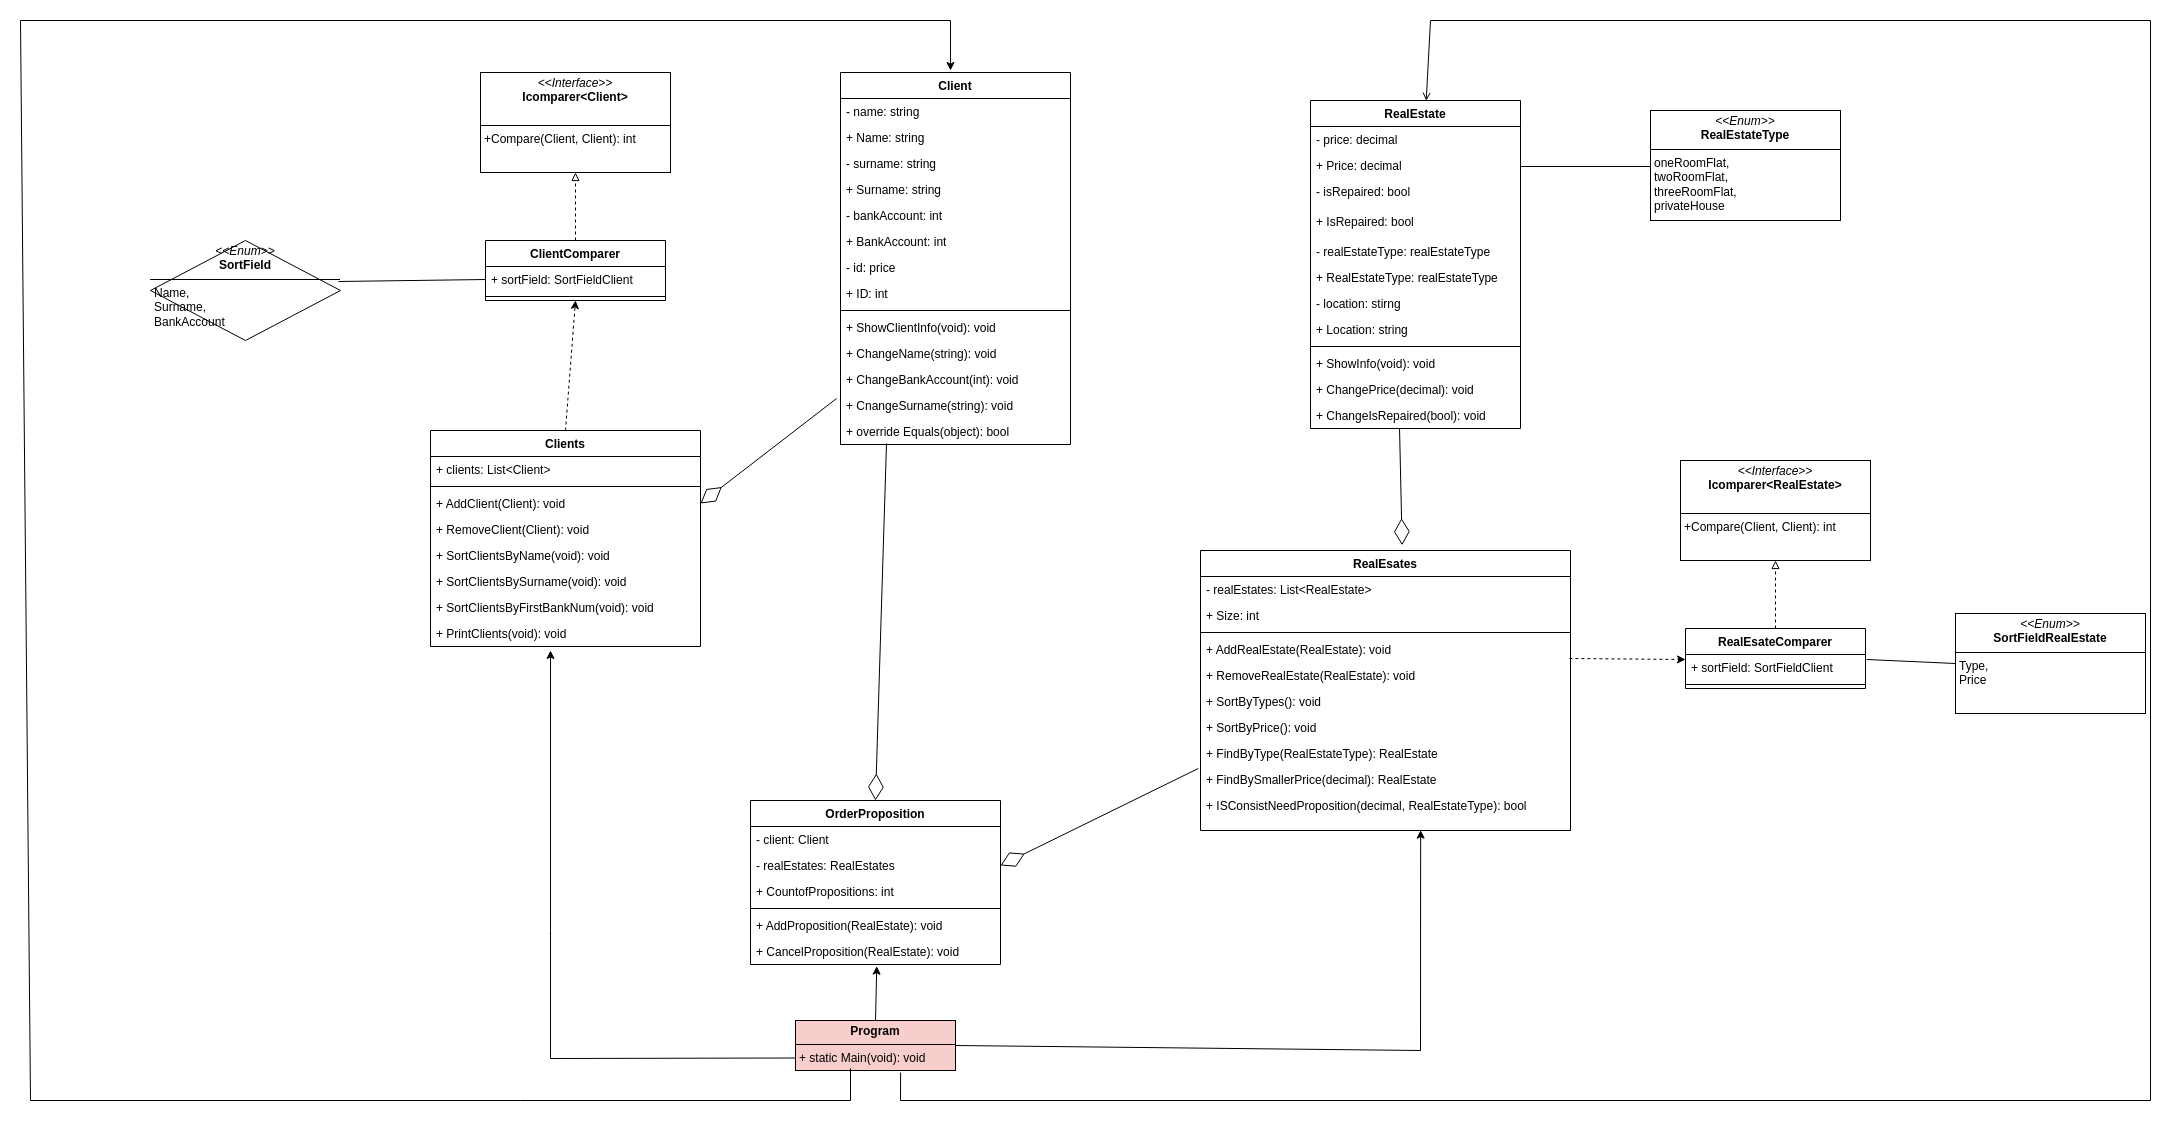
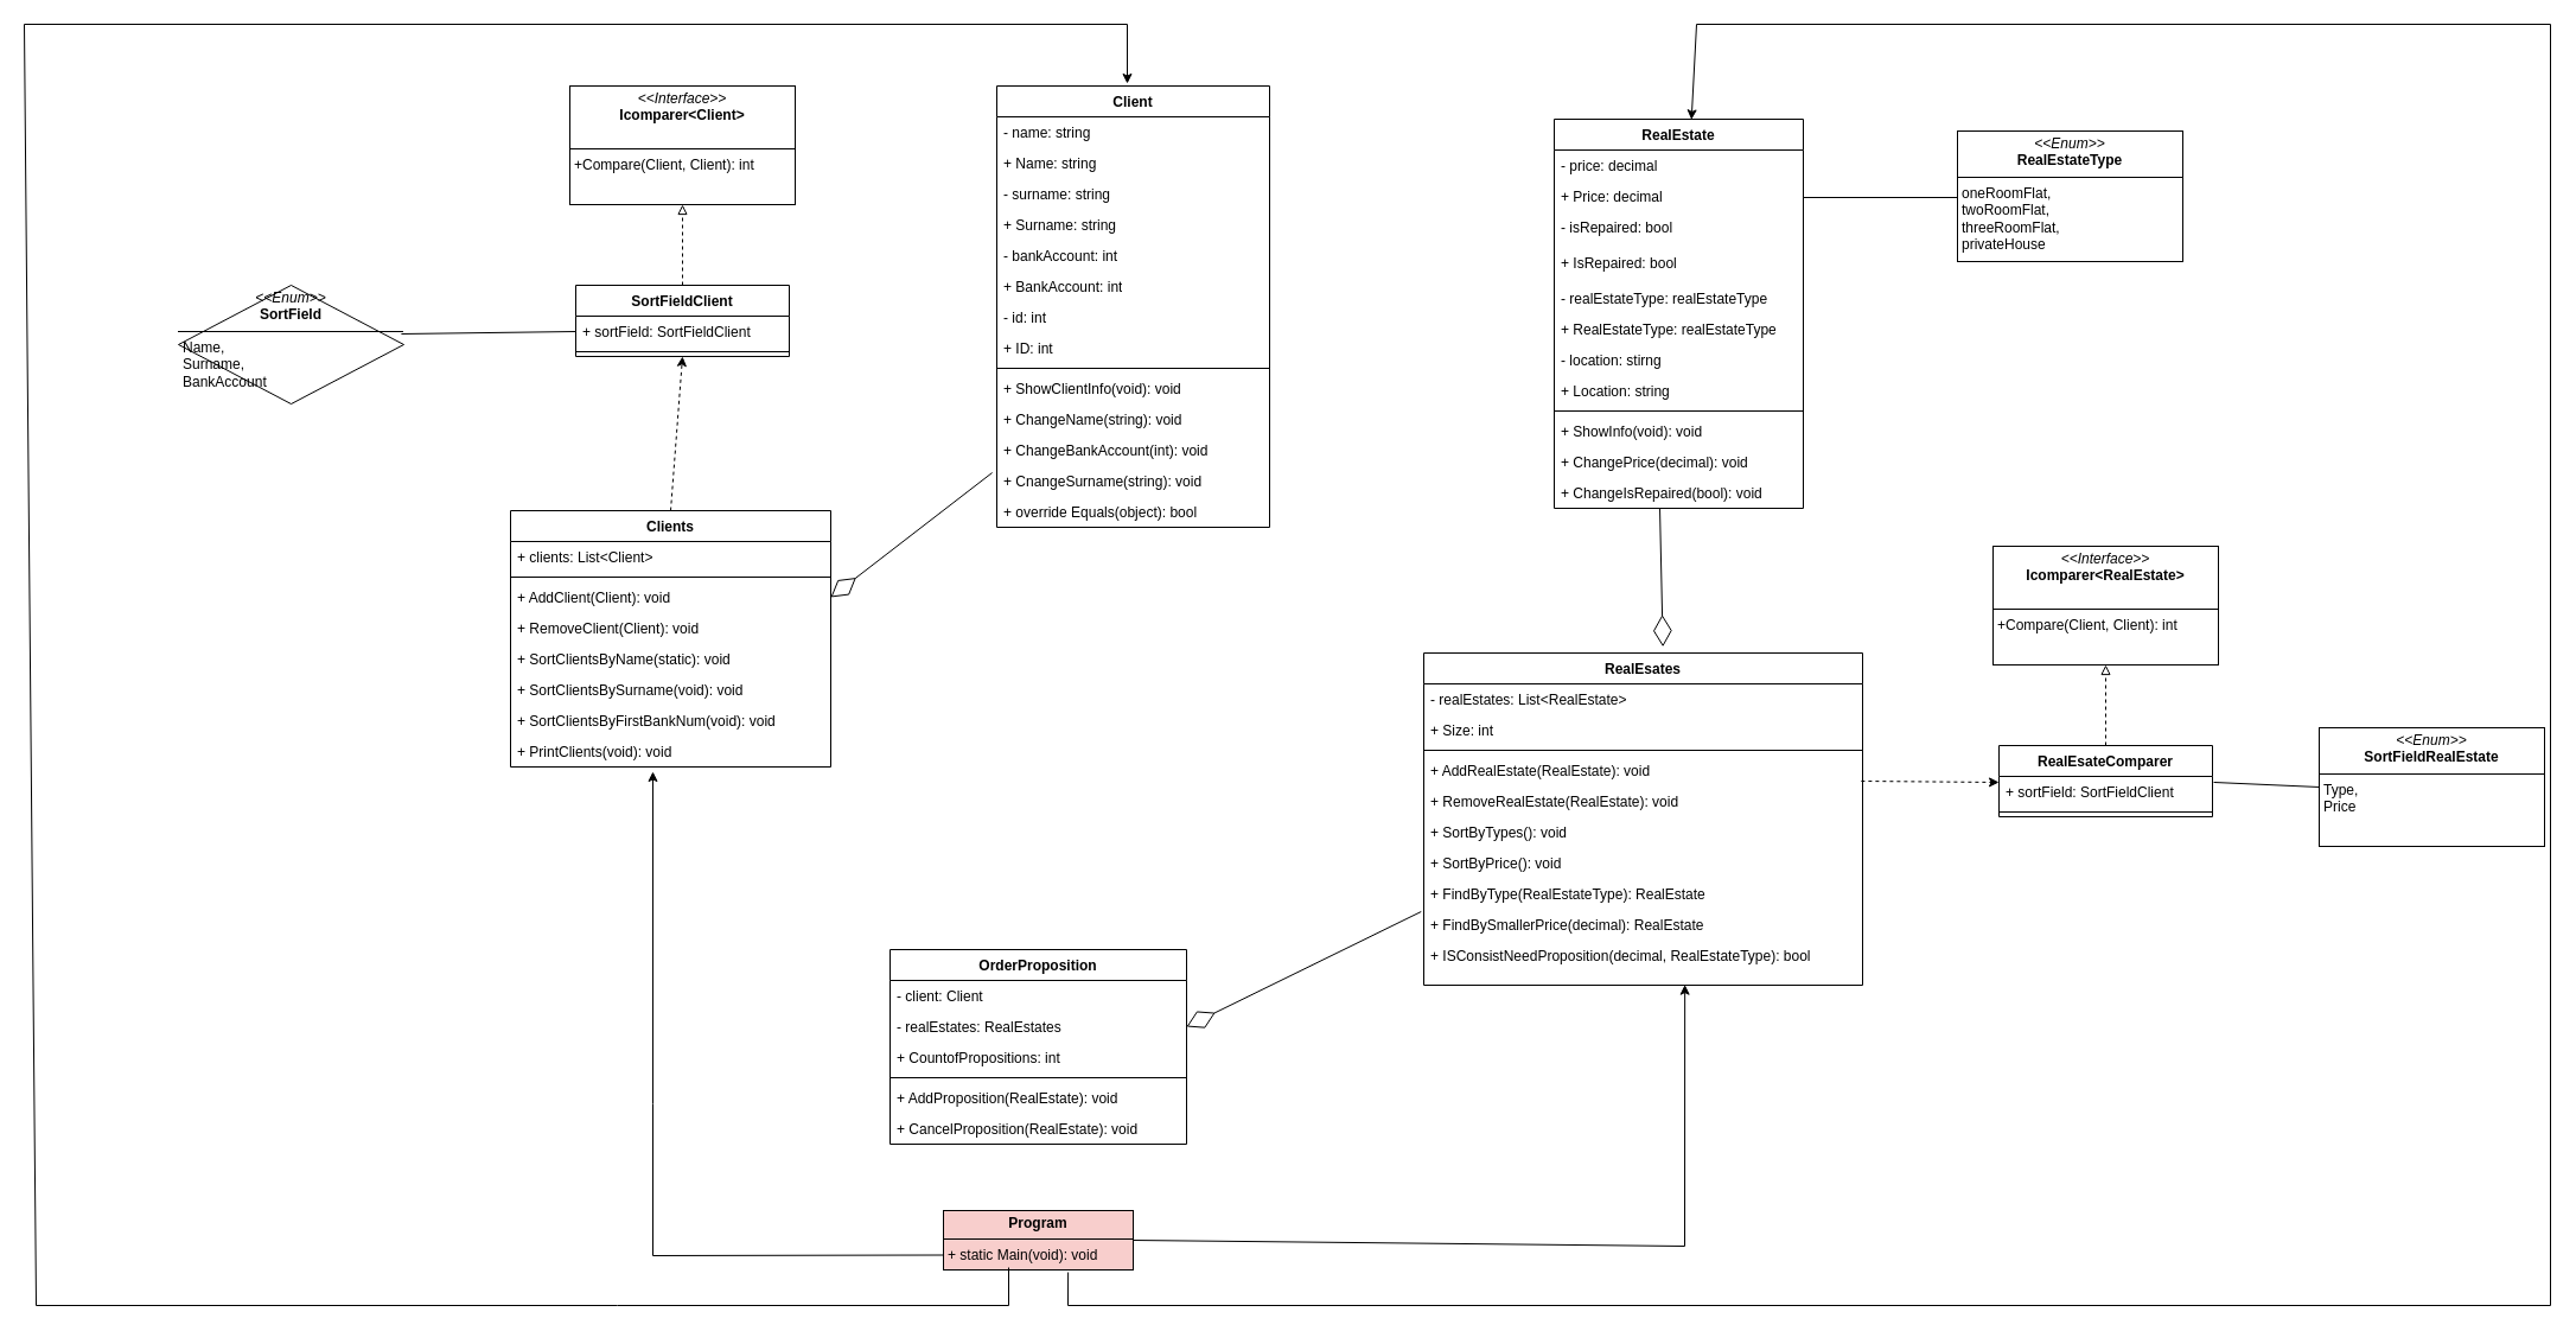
- <mxCell id="81" value="" style="endArrow=open;html=1;rounded=0;entryX=0.551;entryY=0.001;entryDx=0;entryDy=0;entryPerimeter=0;exitX=0.657;exitY=1.04;exitDx=0;exitDy=0;exitPerimeter=0;" edge="1" parent="1" source="15" target="2"><mxGeometry width="50" height="50" relative="1" as="geometry"><mxPoint x="910" y="1100" as="sourcePoint" /><mxPoint x="1430" y="-70" as="targetPoint" /><Array as="points"><mxPoint x="900" y="1100" /><mxPoint x="2150" y="1100" /><mxPoint x="2150" y="20" /><mxPoint x="1430" y="20" /></Array></mxGeometry></mxCell>
+ <mxCell id="81" value="" style="endArrow=classic;html=1;rounded=0;entryX=0.551;entryY=0.001;entryDx=0;entryDy=0;entryPerimeter=0;exitX=0.657;exitY=1.04;exitDx=0;exitDy=0;exitPerimeter=0;" edge="1" parent="1" source="15" target="2"><mxGeometry width="50" height="50" relative="1" as="geometry"><mxPoint x="910" y="1100" as="sourcePoint" /><mxPoint x="1430" y="-70" as="targetPoint" /><Array as="points"><mxPoint x="900" y="1100" /><mxPoint x="2150" y="1100" /><mxPoint x="2150" y="20" /><mxPoint x="1430" y="20" /></Array></mxGeometry></mxCell>
- <mxCell id="52" value="ClientComparer" style="swimlane;fontStyle=1;align=center;verticalAlign=top;childLayout=stackLayout;horizontal=1;startSize=26;horizontalStack=0;resizeParent=1;resizeParentMax=0;resizeLast=0;collapsible=1;marginBottom=0;whiteSpace=wrap;html=1;" vertex="1" parent="1"><mxGeometry x="485" y="240" width="180" height="60" as="geometry" /></mxCell>
+ <mxCell id="52" value="SortFieldClient" style="swimlane;fontStyle=1;align=center;verticalAlign=top;childLayout=stackLayout;horizontal=1;startSize=26;horizontalStack=0;resizeParent=1;resizeParentMax=0;resizeLast=0;collapsible=1;marginBottom=0;whiteSpace=wrap;html=1;" vertex="1" parent="1"><mxGeometry x="485" y="240" width="180" height="60" as="geometry" /></mxCell>
- <mxCell id="23" value="- id: price" style="text;strokeColor=none;fillColor=none;align=left;verticalAlign=top;spacingLeft=4;spacingRight=4;overflow=hidden;rotatable=0;points=[[0,0.5],[1,0.5]];portConstraint=eastwest;whiteSpace=wrap;html=1;" vertex="1" parent="16"><mxGeometry y="182" width="230" height="26" as="geometry" /></mxCell>
+ <mxCell id="23" value="- id: int" style="text;strokeColor=none;fillColor=none;align=left;verticalAlign=top;spacingLeft=4;spacingRight=4;overflow=hidden;rotatable=0;points=[[0,0.5],[1,0.5]];portConstraint=eastwest;whiteSpace=wrap;html=1;" vertex="1" parent="16"><mxGeometry y="182" width="230" height="26" as="geometry" /></mxCell>
- <mxCell id="36" value="+ SortClientsByName(void): void" style="text;strokeColor=none;fillColor=none;align=left;verticalAlign=top;spacingLeft=4;spacingRight=4;overflow=hidden;rotatable=0;points=[[0,0.5],[1,0.5]];portConstraint=eastwest;whiteSpace=wrap;html=1;" vertex="1" parent="31"><mxGeometry y="112" width="270" height="26" as="geometry" /></mxCell>
+ <mxCell id="36" value="+ SortClientsByName(static): void" style="text;strokeColor=none;fillColor=none;align=left;verticalAlign=top;spacingLeft=4;spacingRight=4;overflow=hidden;rotatable=0;points=[[0,0.5],[1,0.5]];portConstraint=eastwest;whiteSpace=wrap;html=1;" vertex="1" parent="31"><mxGeometry y="112" width="270" height="26" as="geometry" /></mxCell>
- <mxCell id="76" value="" style="endArrow=diamondThin;endFill=0;endSize=24;html=1;rounded=0;exitX=0.2;exitY=0.962;exitDx=0;exitDy=0;exitPerimeter=0;entryX=0.5;entryY=0;entryDx=0;entryDy=0;" edge="1" parent="1" source="30" target="69"><mxGeometry width="160" relative="1" as="geometry"><mxPoint x="846" y="408" as="sourcePoint" /><mxPoint x="710" y="513" as="targetPoint" /></mxGeometry></mxCell>
- <mxCell id="78" value="" style="endArrow=classic;html=1;rounded=0;exitX=0.5;exitY=0;exitDx=0;exitDy=0;entryX=0.505;entryY=1.064;entryDx=0;entryDy=0;entryPerimeter=0;" edge="1" parent="1" source="15" target="75"><mxGeometry width="50" height="50" relative="1" as="geometry"><mxPoint x="1100" y="1040" as="sourcePoint" /><mxPoint x="1150" y="990" as="targetPoint" /></mxGeometry></mxCell>
